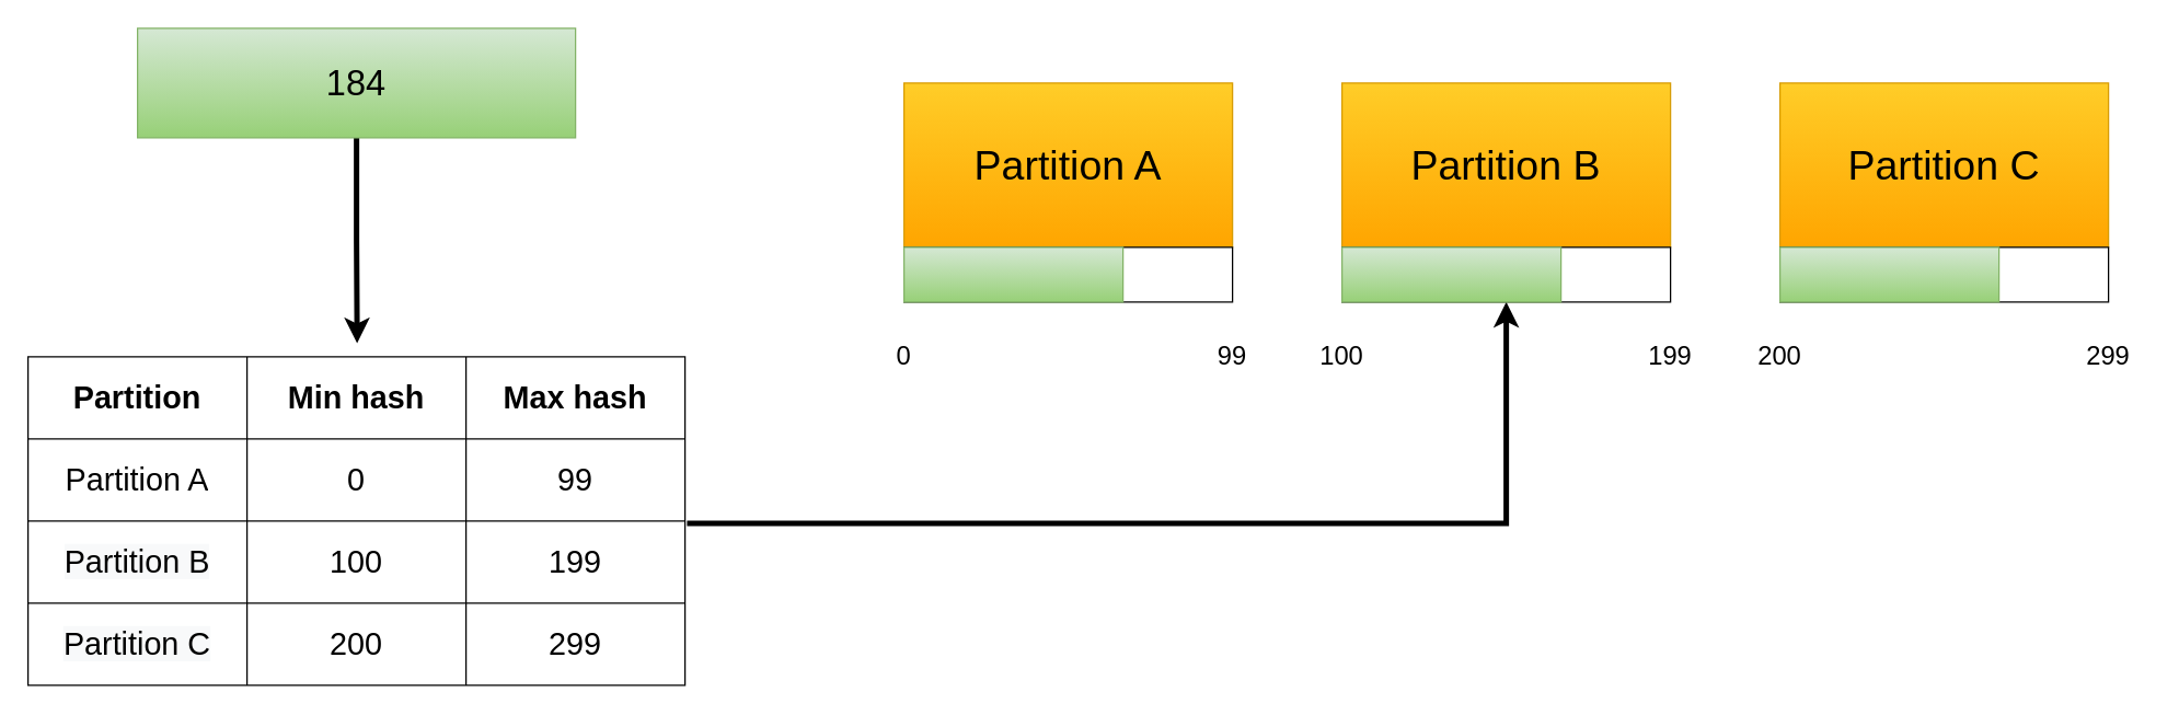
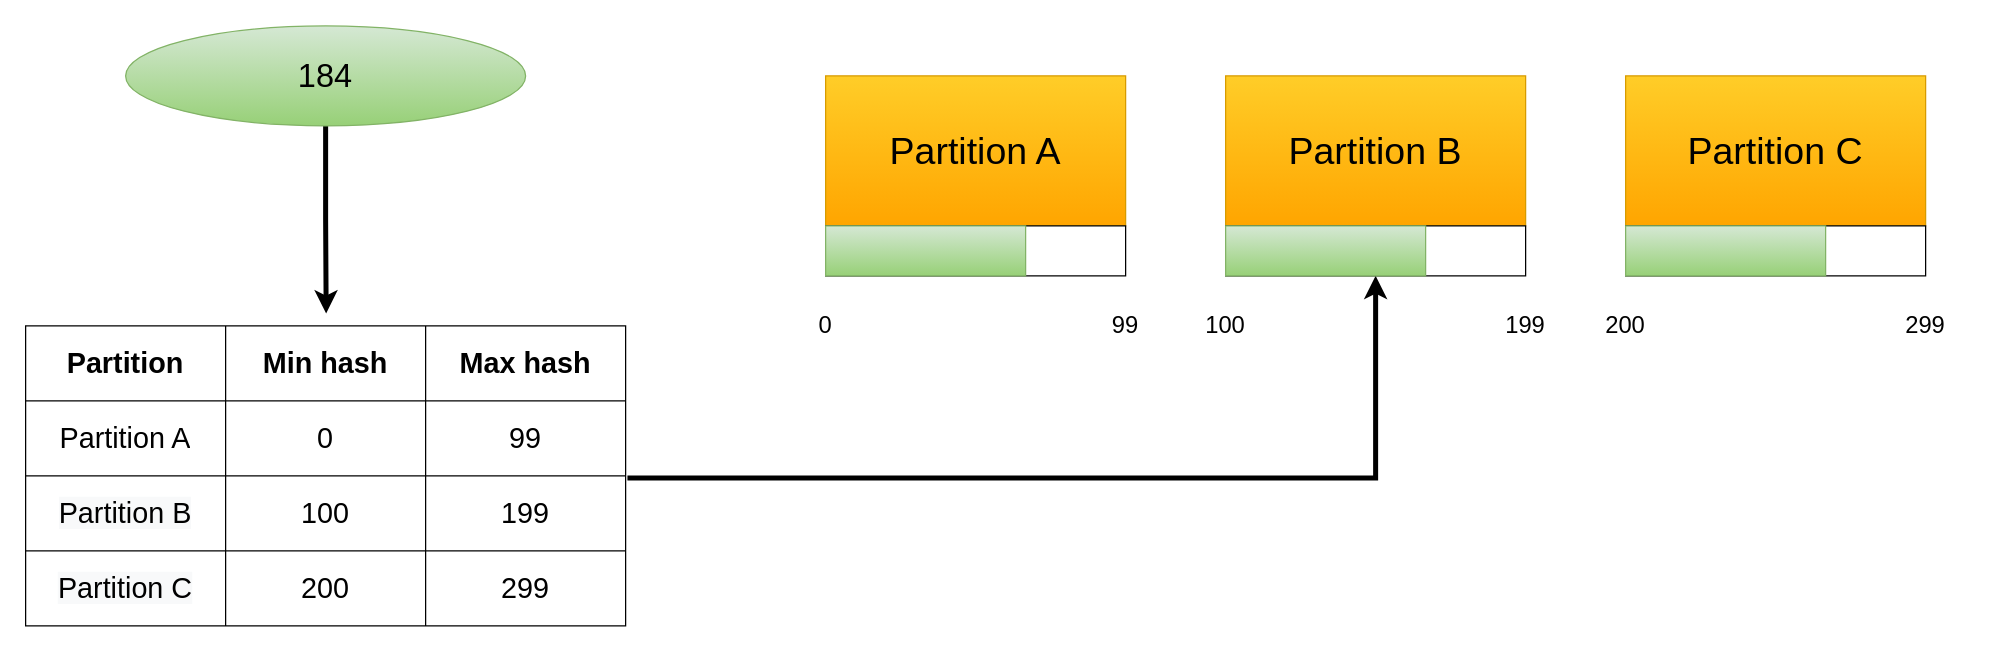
- <mxCell id="36" value="184" style="rounded=0;whiteSpace=wrap;html=1;fontSize=26;fillColor=#d5e8d4;strokeColor=#82b366;gradientColor=#97d077;" parent="1" vertex="1"><mxGeometry x="100" y="20" width="320" height="80" as="geometry" /></mxCell>
+ <mxCell id="36" value="184" style="ellipse;whiteSpace=wrap;html=1;fontSize=26;fillColor=#d5e8d4;strokeColor=#82b366;gradientColor=#97d077;" parent="1" vertex="1"><mxGeometry x="100" y="20" width="320" height="80" as="geometry" /></mxCell>
